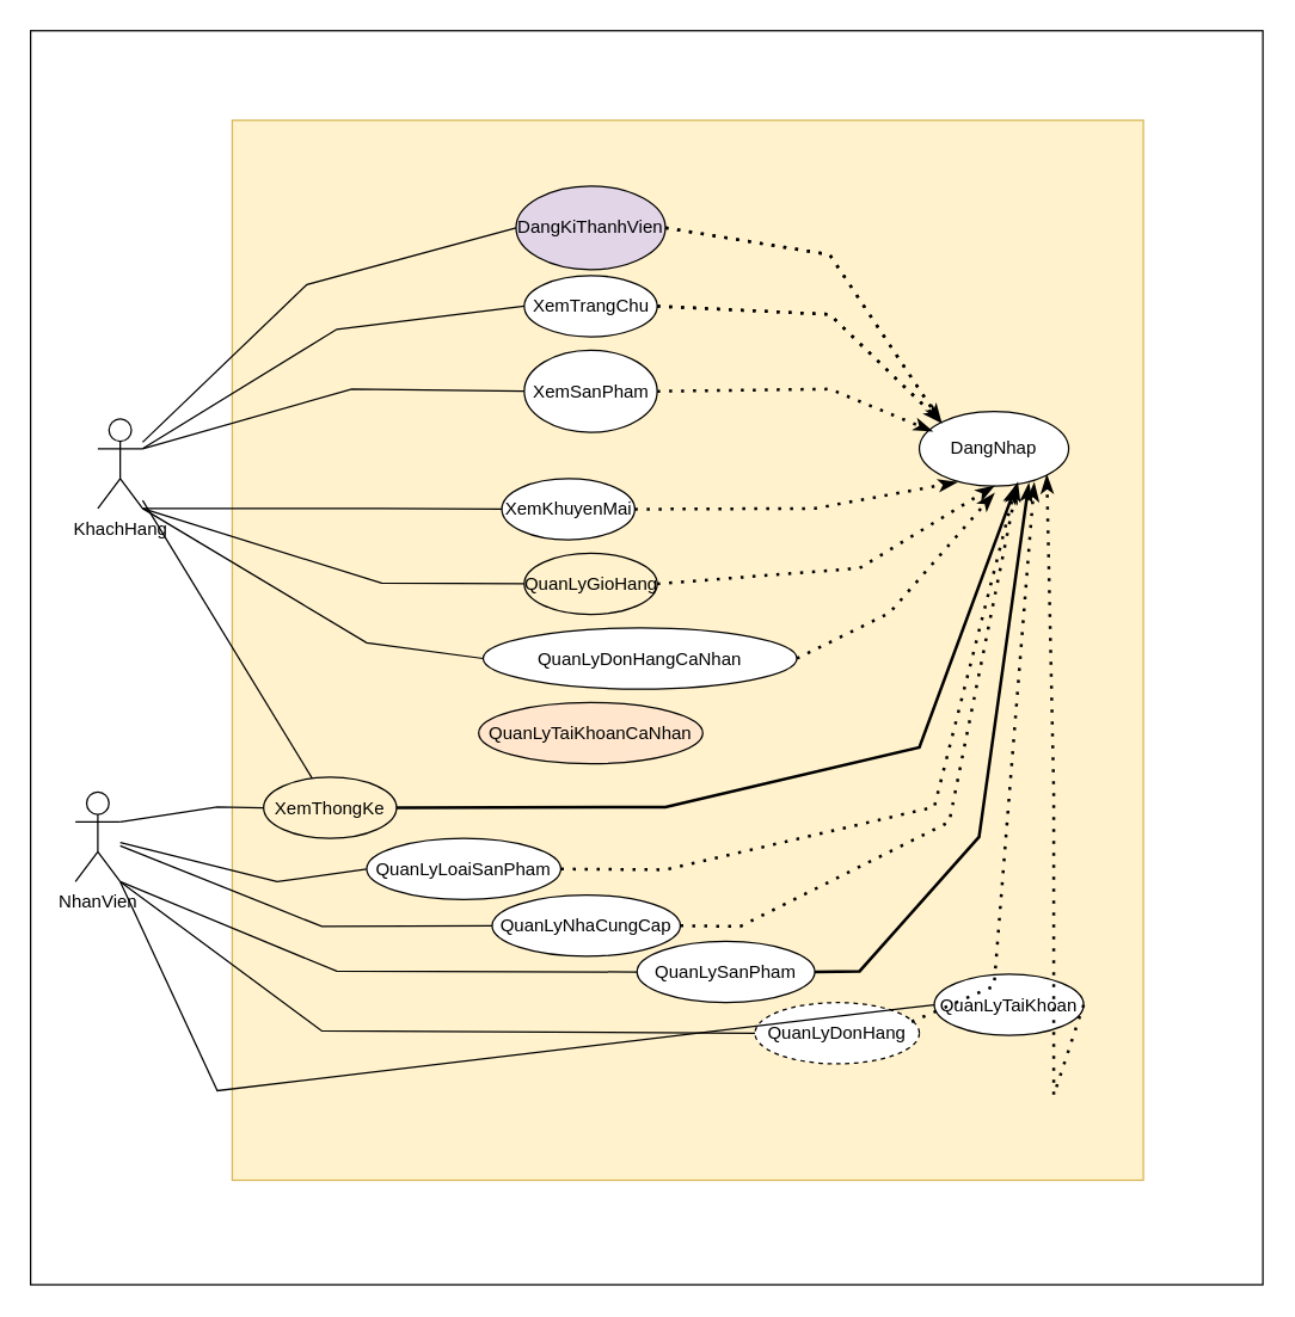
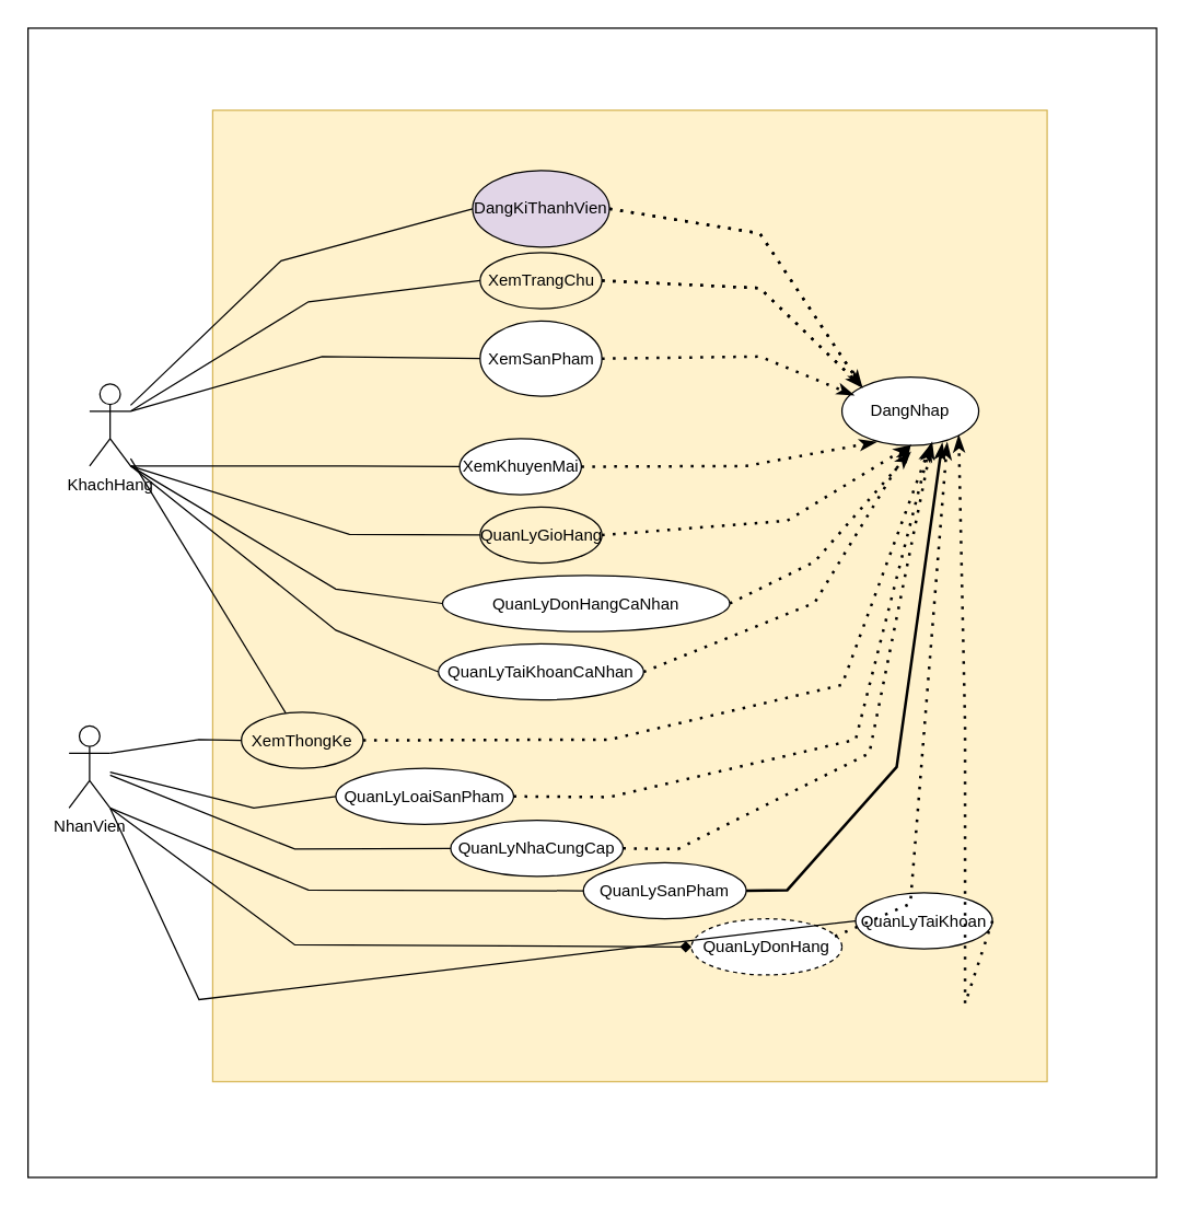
- <mxCell id="11" value="XemTrangChu" style="ellipse;whiteSpace=wrap;html=1;direction=west;flipH=1;flipV=1;labelBackgroundColor=none;rounded=0;" parent="1" vertex="1"><mxGeometry x="350.5" y="184" width="89" height="41" as="geometry" /></mxCell>
+ <mxCell id="11" value="XemTrangChu" style="ellipse;whiteSpace=wrap;html=1;direction=west;flipH=1;flipV=1;labelBackgroundColor=none;rounded=0;fillColor=#fff2cc;" parent="1" vertex="1"><mxGeometry x="350.5" y="184" width="89" height="41" as="geometry" /></mxCell>
+ <mxCell id="21" value="" style="endArrow=none;html=1;rounded=0;entryX=1;entryY=0.5;entryDx=0;entryDy=0;exitX=1;exitY=1;exitDx=0;exitDy=0;exitPerimeter=0;labelBackgroundColor=none;fontColor=default;" parent="1" source="4" target="10" edge="1"><mxGeometry width="50" height="50" relative="1" as="geometry"><mxPoint x="125" y="490" as="sourcePoint" /><mxPoint x="175" y="440" as="targetPoint" /><Array as="points"><mxPoint x="245" y="460" /></Array></mxGeometry></mxCell>
+ <mxCell id="28" value="" style="endArrow=classicThin;dashed=1;html=1;dashPattern=1 3;strokeWidth=2;rounded=0;exitX=0;exitY=0.5;exitDx=0;exitDy=0;entryX=0.5;entryY=1;entryDx=0;entryDy=0;startArrow=none;startFill=0;labelBackgroundColor=none;fontColor=default;endFill=1;" parent="1" source="10" target="6" edge="1"><mxGeometry width="50" height="50" relative="1" as="geometry"><mxPoint x="515" y="510" as="sourcePoint" /><mxPoint x="696" y="322" as="targetPoint" /><Array as="points"><mxPoint x="595" y="440" /></Array></mxGeometry></mxCell>
- <mxCell id="10" value="QuanLyTaiKhoanCaNhan" style="ellipse;whiteSpace=wrap;html=1;direction=west;flipH=1;flipV=1;labelBackgroundColor=none;rounded=0;fillColor=#ffe6cc;" parent="1" vertex="1"><mxGeometry x="320" y="470" width="150" height="41" as="geometry" /></mxCell>
+ <mxCell id="10" value="QuanLyTaiKhoanCaNhan" style="ellipse;whiteSpace=wrap;html=1;direction=west;flipH=1;flipV=1;labelBackgroundColor=none;rounded=0;" parent="1" vertex="1"><mxGeometry x="320" y="470" width="150" height="41" as="geometry" /></mxCell>
- <mxCell id="43" value="" style="endArrow=classicThin;dashed=0;html=1;dashPattern=1 3;strokeWidth=2;rounded=0;fontFamily=Times New Roman;entryX=0.647;entryY=0.993;entryDx=0;entryDy=0;entryPerimeter=0;exitX=0;exitY=0.5;exitDx=0;exitDy=0;labelBackgroundColor=none;fontColor=default;endFill=1;startArrow=none;startFill=0;" parent="1" source="31" target="6" edge="1"><mxGeometry width="50" height="50" relative="1" as="geometry"><mxPoint x="545" y="560" as="sourcePoint" /><mxPoint x="595" y="510" as="targetPoint" /><Array as="points"><mxPoint x="445" y="540" /><mxPoint x="615" y="500" /></Array></mxGeometry></mxCell>
+ <mxCell id="43" value="" style="endArrow=classicThin;dashed=1;html=1;dashPattern=1 3;strokeWidth=2;rounded=0;fontFamily=Times New Roman;entryX=0.647;entryY=0.993;entryDx=0;entryDy=0;entryPerimeter=0;exitX=0;exitY=0.5;exitDx=0;exitDy=0;labelBackgroundColor=none;fontColor=default;endFill=1;startArrow=none;startFill=0;" parent="1" source="31" target="6" edge="1"><mxGeometry width="50" height="50" relative="1" as="geometry"><mxPoint x="545" y="560" as="sourcePoint" /><mxPoint x="595" y="510" as="targetPoint" /><Array as="points"><mxPoint x="445" y="540" /><mxPoint x="615" y="500" /></Array></mxGeometry></mxCell>
- <mxCell id="41" value="" style="endArrow=none;html=1;rounded=0;fontFamily=Times New Roman;entryX=1;entryY=0.5;entryDx=0;entryDy=0;exitX=1;exitY=1;exitDx=0;exitDy=0;exitPerimeter=0;labelBackgroundColor=none;fontColor=default;" parent="1" source="5" target="35" edge="1"><mxGeometry width="50" height="50" relative="1" as="geometry"><mxPoint x="255" y="760" as="sourcePoint" /><mxPoint x="305" y="710" as="targetPoint" /><Array as="points"><mxPoint x="215" y="690" /></Array></mxGeometry></mxCell>
+ <mxCell id="41" value="" style="endArrow=diamond;html=1;rounded=0;fontFamily=Times New Roman;entryX=1;entryY=0.5;entryDx=0;entryDy=0;exitX=1;exitY=1;exitDx=0;exitDy=0;exitPerimeter=0;labelBackgroundColor=none;fontColor=default;" parent="1" source="5" target="35" edge="1"><mxGeometry width="50" height="50" relative="1" as="geometry"><mxPoint x="255" y="760" as="sourcePoint" /><mxPoint x="305" y="710" as="targetPoint" /><Array as="points"><mxPoint x="215" y="690" /></Array></mxGeometry></mxCell>
